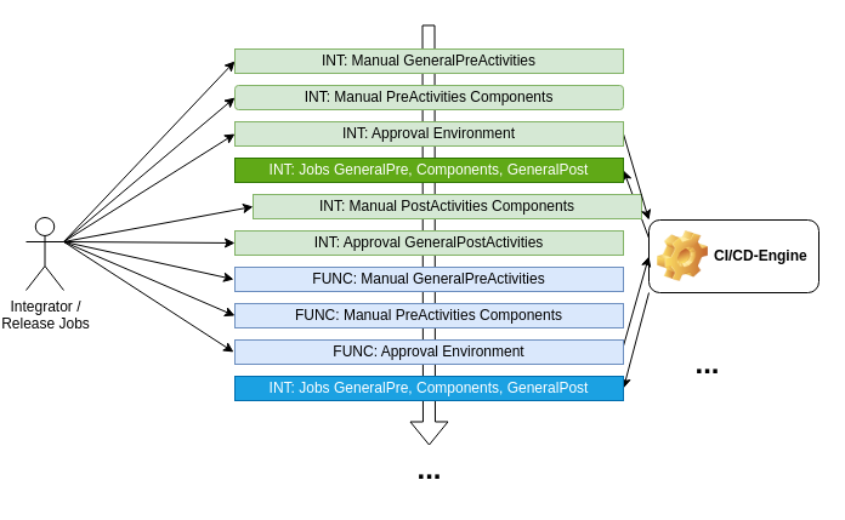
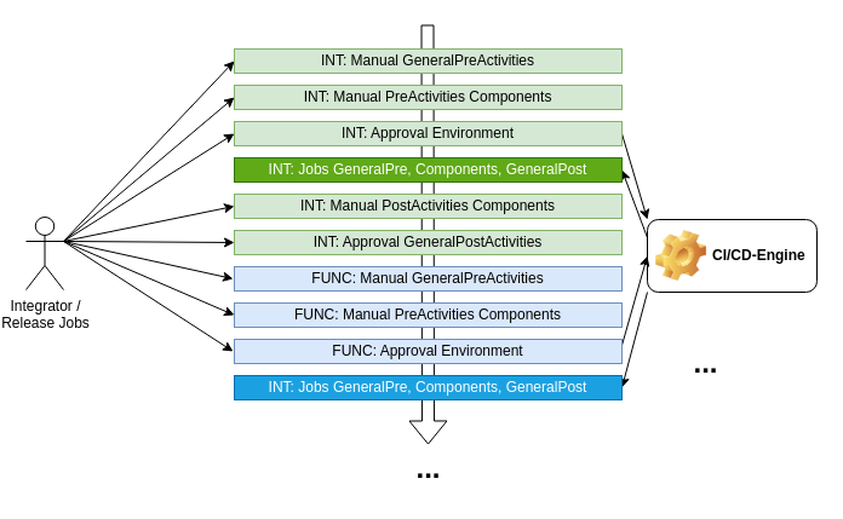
- <mxCell id="21" value="INT: Manual PreActivities Components" style="whiteSpace=wrap;html=1;fillColor=#d5e8d4;strokeColor=#82b366;rounded=1;" parent="1" vertex="1"><mxGeometry x="192" y="70" width="320" height="20" as="geometry" /></mxCell>
+ <mxCell id="21" value="INT: Manual PreActivities Components" style="whiteSpace=wrap;html=1;fillColor=#d5e8d4;strokeColor=#82b366;" parent="1" vertex="1"><mxGeometry x="192" y="70" width="320" height="20" as="geometry" /></mxCell>
- <mxCell id="20" value="INT: Manual PostActivities Components" style="whiteSpace=wrap;html=1;fillColor=#d5e8d4;strokeColor=#82b366;" parent="1" vertex="1"><mxGeometry x="207" y="160" width="320" height="20" as="geometry" /></mxCell>
+ <mxCell id="20" value="INT: Manual PostActivities Components" style="whiteSpace=wrap;html=1;fillColor=#d5e8d4;strokeColor=#82b366;" parent="1" vertex="1"><mxGeometry x="192" y="160" width="320" height="20" as="geometry" /></mxCell>
